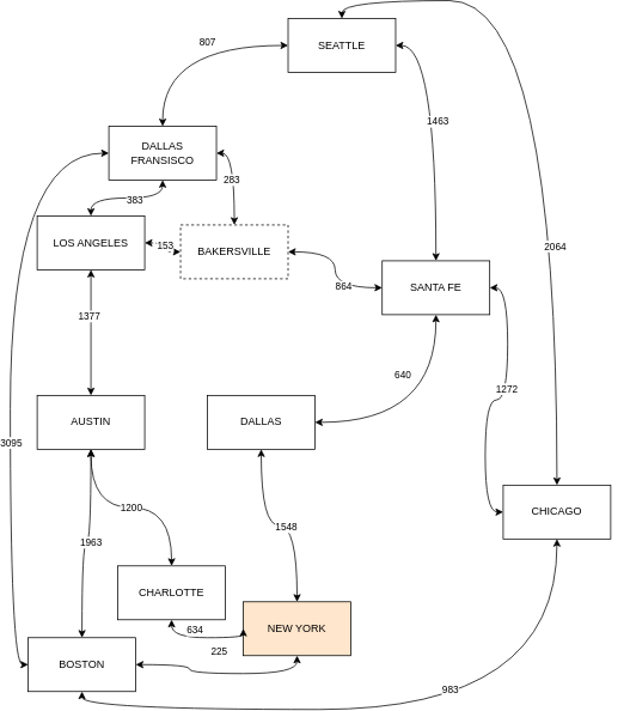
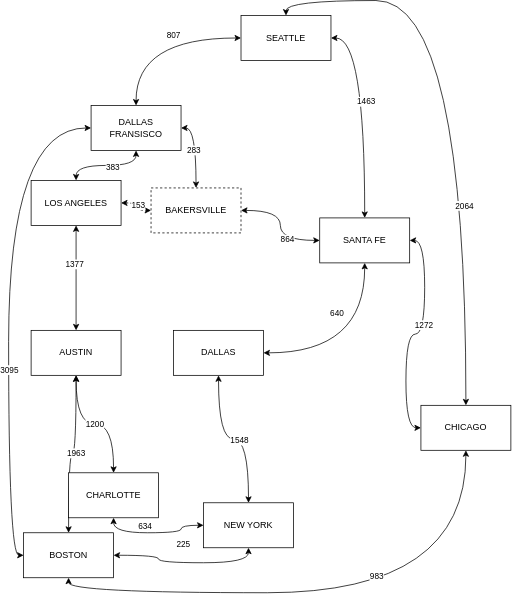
- <mxCell id="45" value="CHARLOTTE" style="rounded=0;whiteSpace=wrap;html=1;" vertex="1" parent="1"><mxGeometry x="120" y="630" width="120" height="60" as="geometry" /></mxCell>
+ <mxCell id="45" value="CHARLOTTE" style="rounded=0;whiteSpace=wrap;html=1;" vertex="1" parent="1"><mxGeometry x="80" y="630" width="120" height="60" as="geometry" /></mxCell>
- <mxCell id="41" value="NEW YORK" style="rounded=0;whiteSpace=wrap;html=1;fillColor=#ffe6cc;" vertex="1" parent="1"><mxGeometry x="260" y="670" width="120" height="60" as="geometry" /></mxCell>
+ <mxCell id="41" value="NEW YORK" style="rounded=0;whiteSpace=wrap;html=1;" vertex="1" parent="1"><mxGeometry x="260" y="670" width="120" height="60" as="geometry" /></mxCell>
